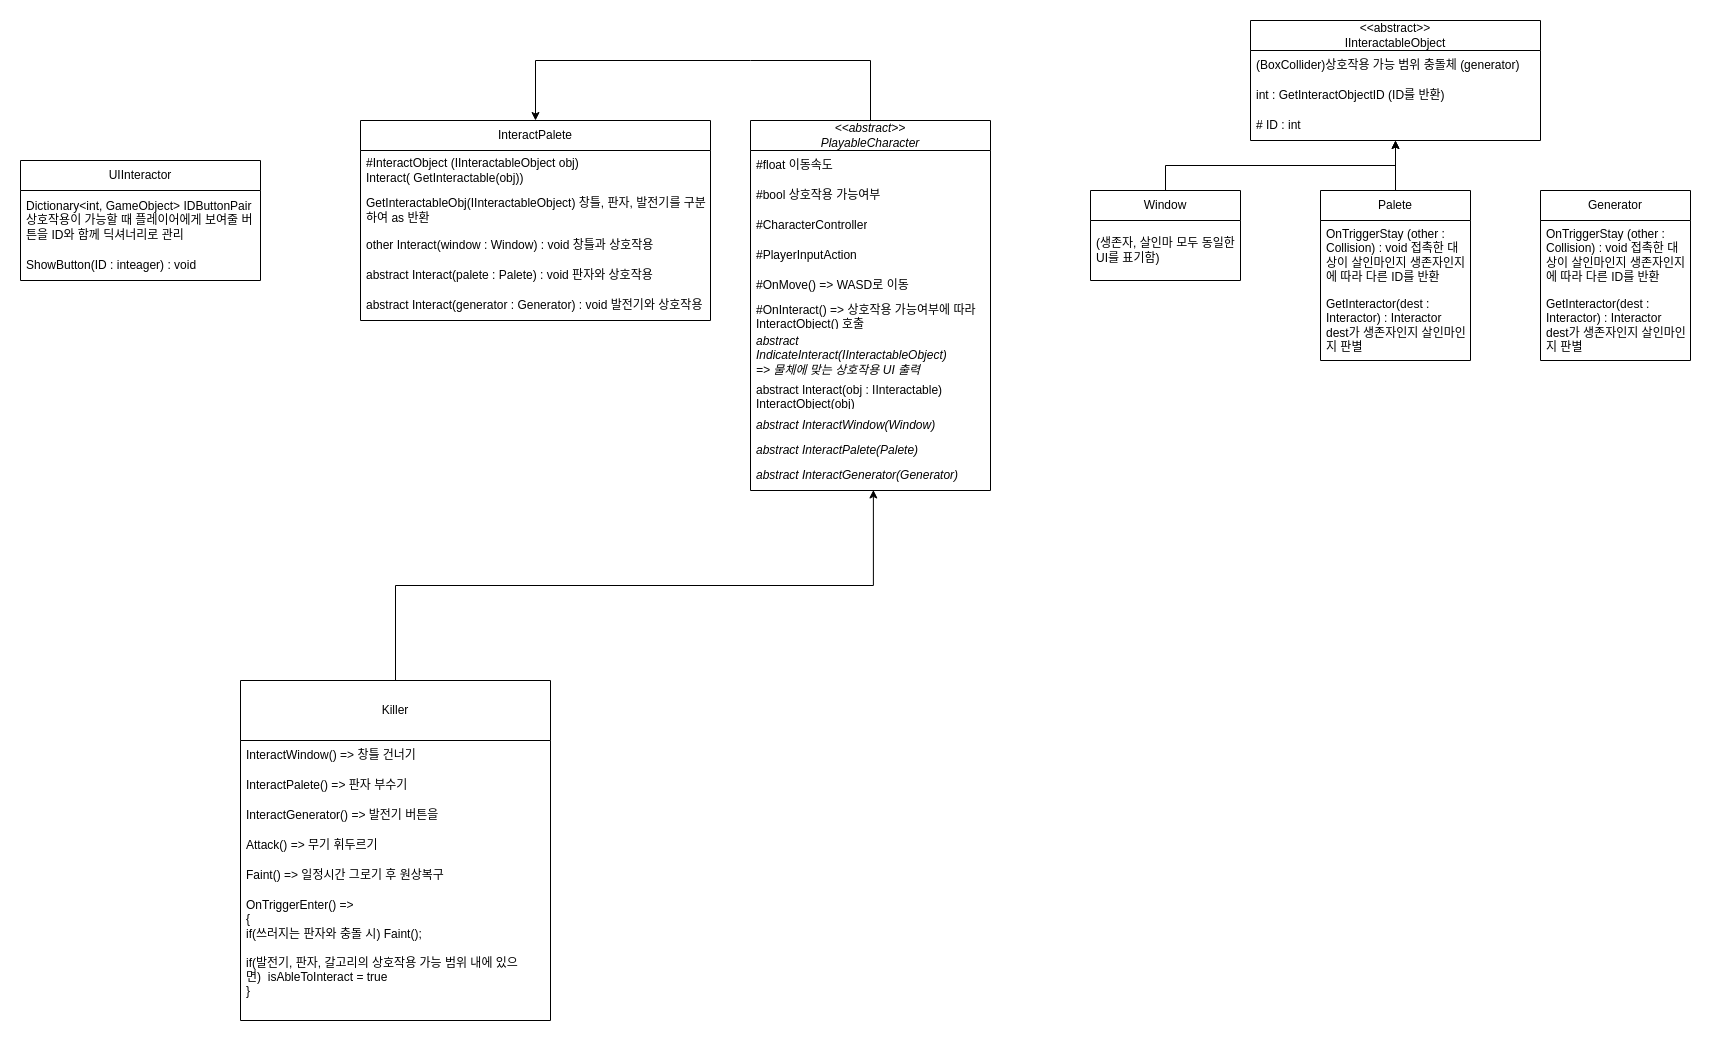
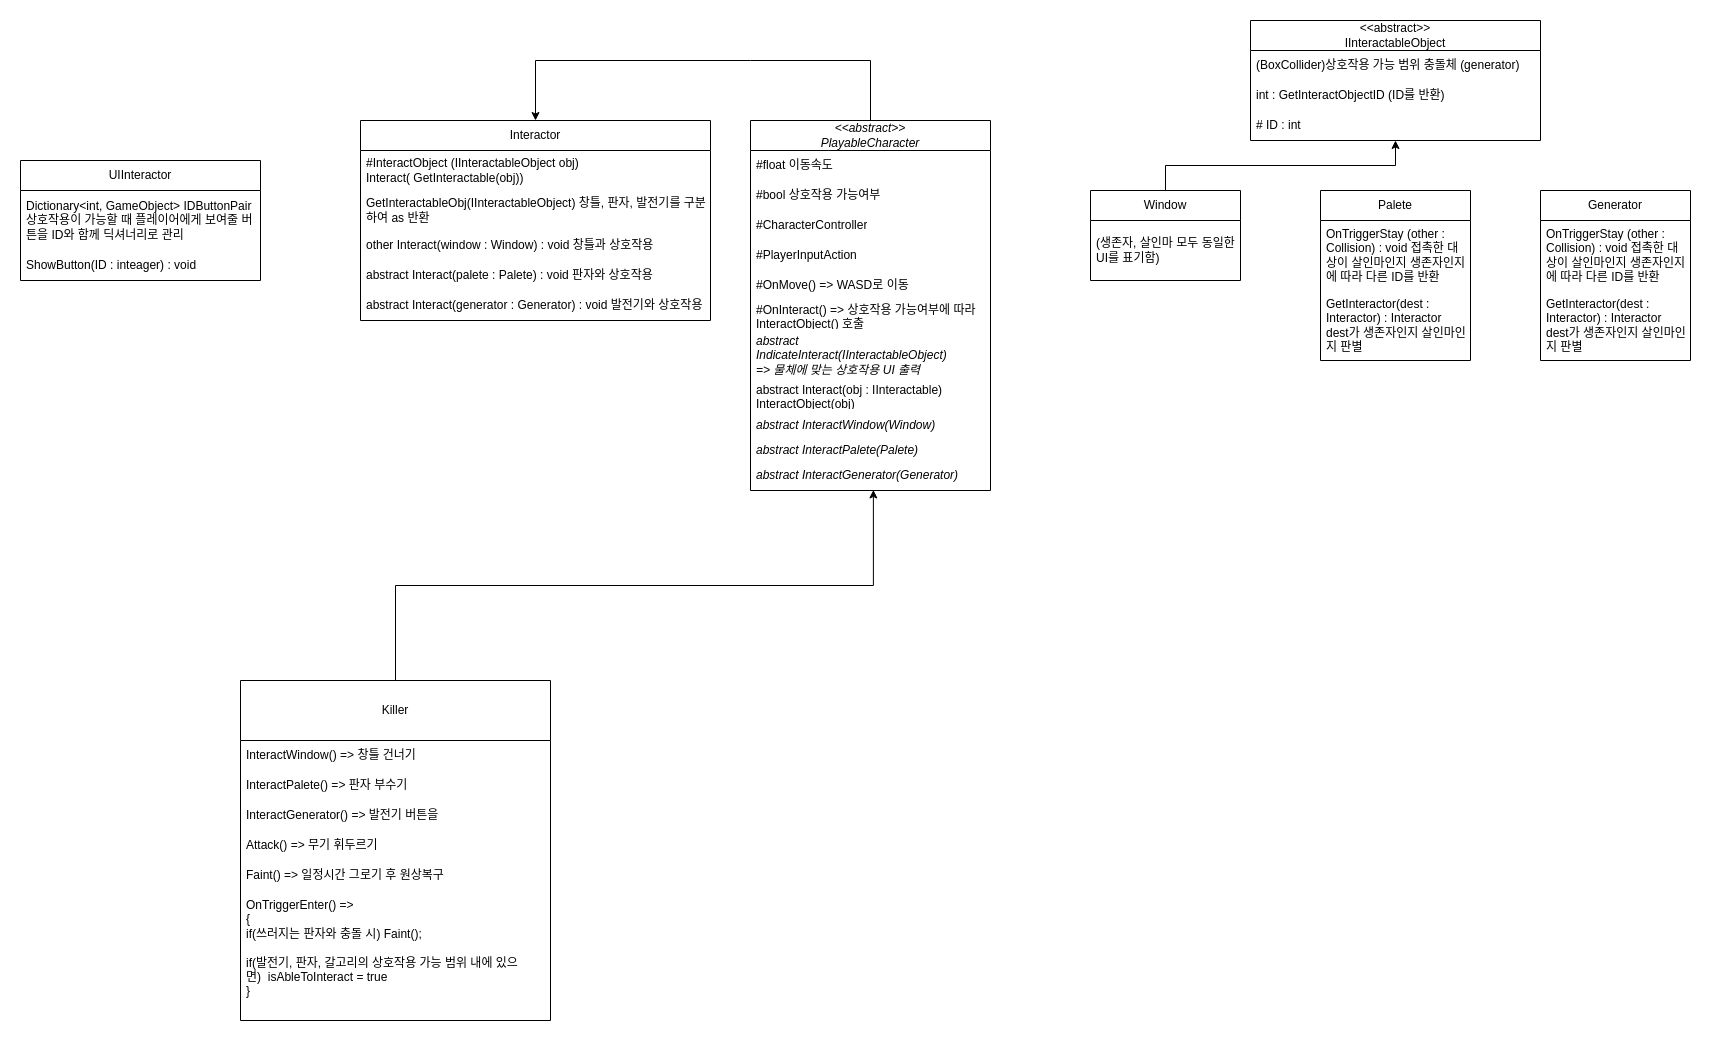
- <mxCell id="27" value="InteractPalete" style="swimlane;fontStyle=0;childLayout=stackLayout;horizontal=1;startSize=30;horizontalStack=0;resizeParent=1;resizeParentMax=0;resizeLast=0;collapsible=1;marginBottom=0;whiteSpace=wrap;html=1;" parent="1" vertex="1"><mxGeometry x="360" y="120" width="350" height="200" as="geometry" /></mxCell>
+ <mxCell id="27" value="Interactor" style="swimlane;fontStyle=0;childLayout=stackLayout;horizontal=1;startSize=30;horizontalStack=0;resizeParent=1;resizeParentMax=0;resizeLast=0;collapsible=1;marginBottom=0;whiteSpace=wrap;html=1;" parent="1" vertex="1"><mxGeometry x="360" y="120" width="350" height="200" as="geometry" /></mxCell>
- <mxCell id="39" style="edgeStyle=orthogonalEdgeStyle;rounded=0;orthogonalLoop=1;jettySize=auto;html=1;" edge="1" parent="1" source="40" target="23"><mxGeometry relative="1" as="geometry" /></mxCell>
